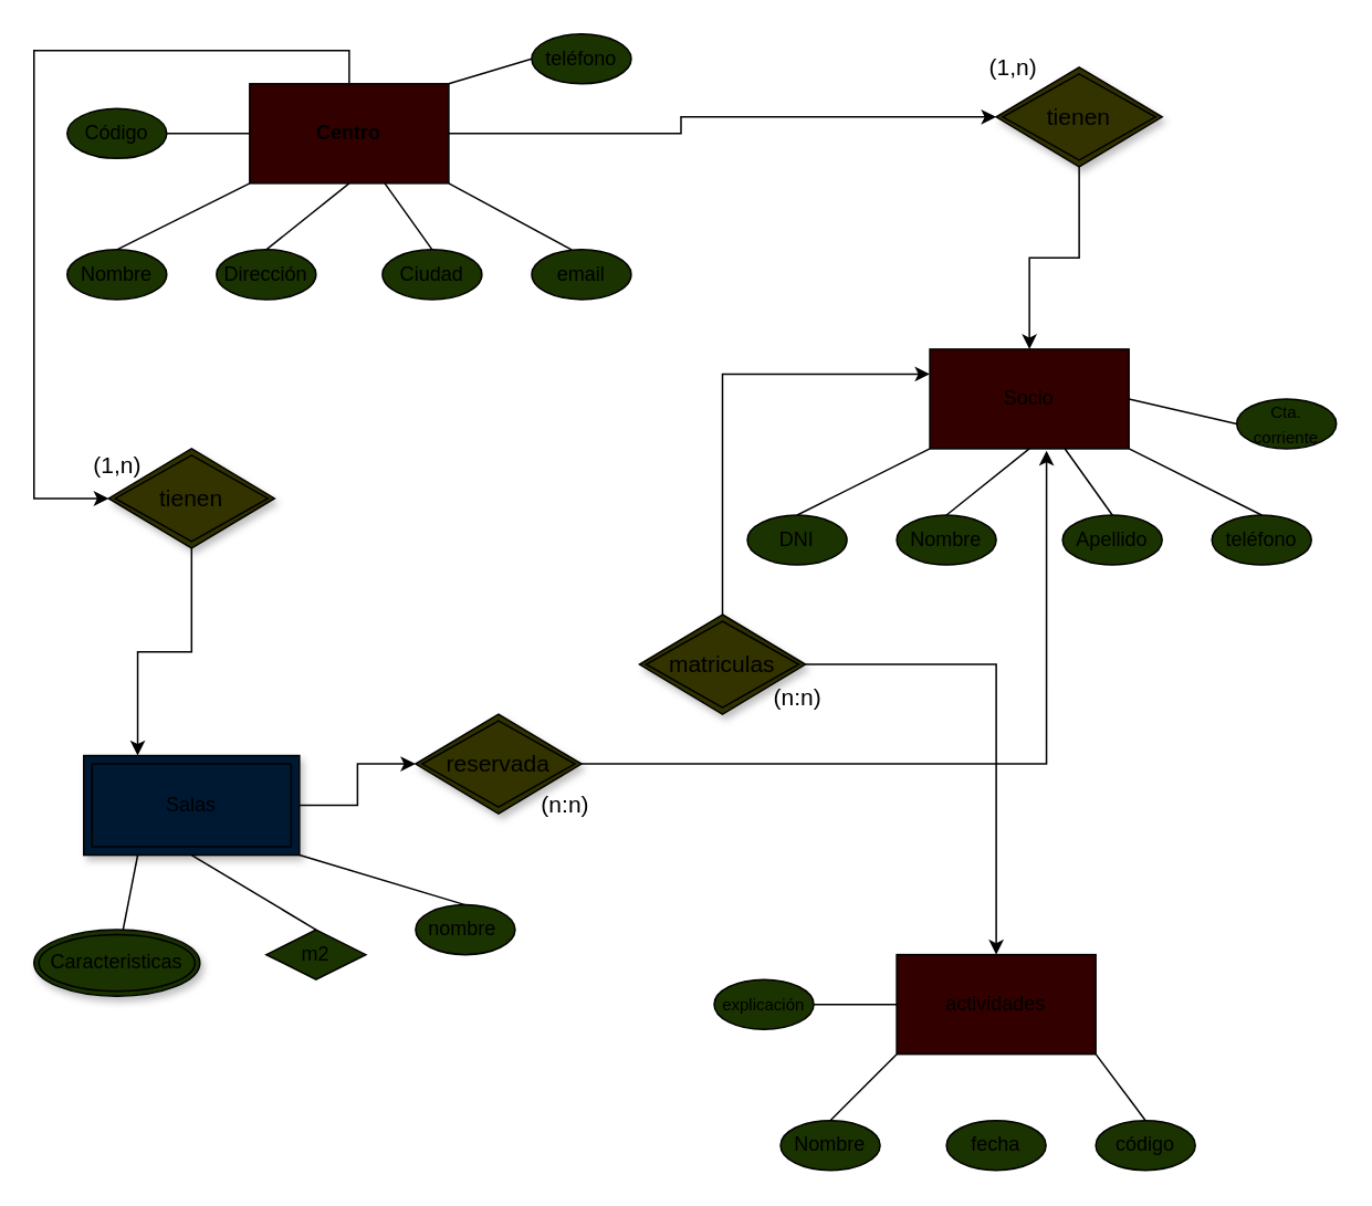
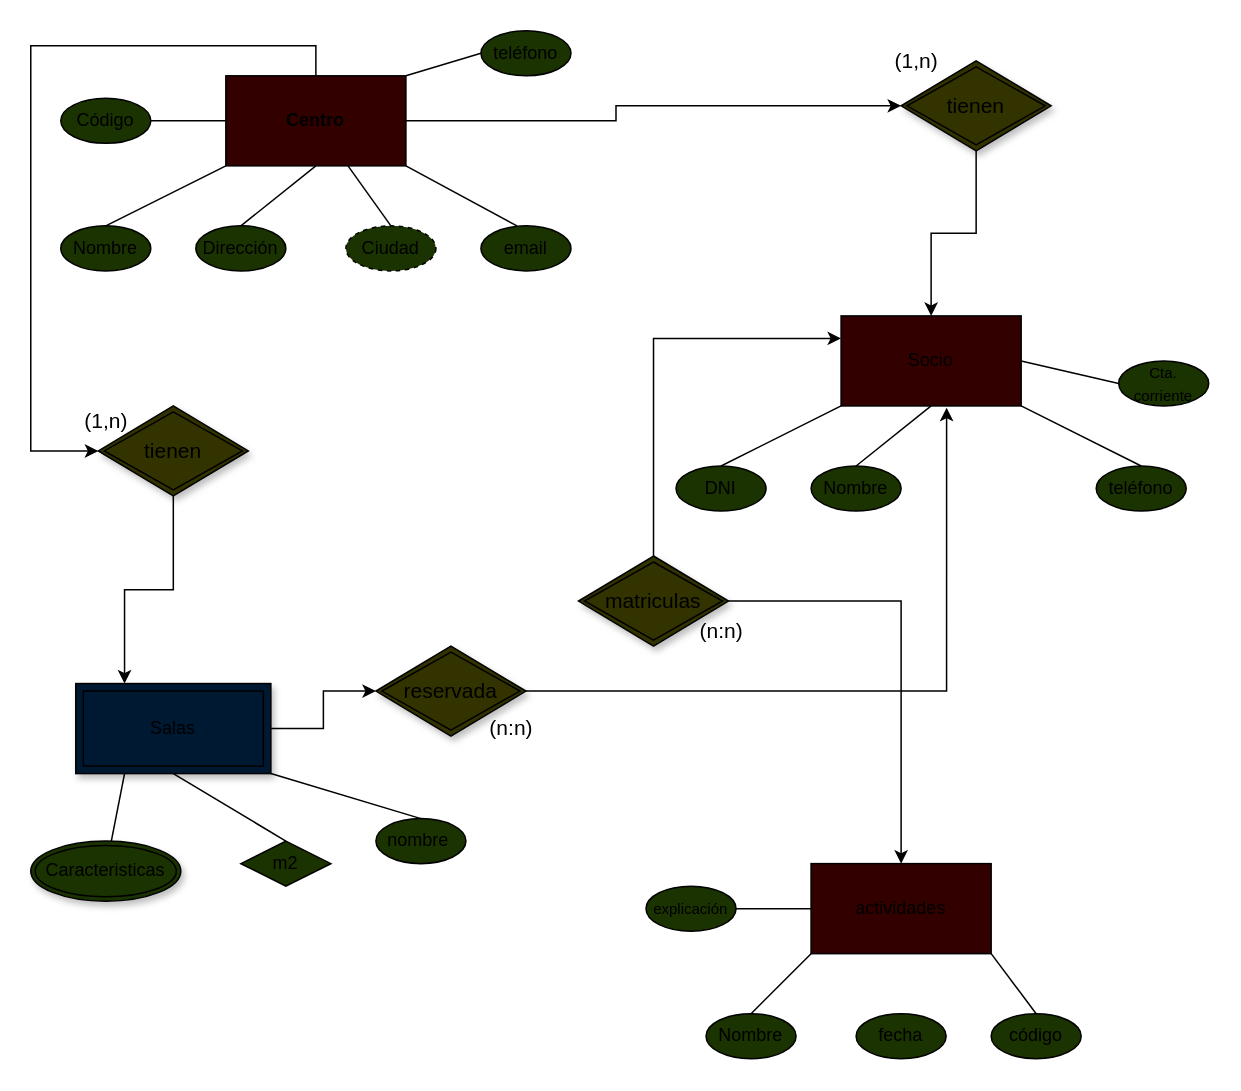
- <mxCell id="7" value="Ciudad" style="ellipse;whiteSpace=wrap;html=1;fillColor=#1A3300;" vertex="1" parent="1"><mxGeometry x="230" y="150" width="60" height="30" as="geometry" /></mxCell>
+ <mxCell id="7" value="Ciudad" style="ellipse;whiteSpace=wrap;html=1;fillColor=#1A3300;dashed=1;" vertex="1" parent="1"><mxGeometry x="230" y="150" width="60" height="30" as="geometry" /></mxCell>
- <mxCell id="25" value="" style="endArrow=none;html=1;exitX=0.5;exitY=0;exitDx=0;exitDy=0;" edge="1" parent="1" source="20" target="17"><mxGeometry width="50" height="50" relative="1" as="geometry"><mxPoint x="720" y="410" as="sourcePoint" /><mxPoint x="770" y="360" as="targetPoint" /></mxGeometry></mxCell>
- <mxCell id="20" value="Apellido" style="ellipse;whiteSpace=wrap;html=1;fillColor=#1A3300;" vertex="1" parent="1"><mxGeometry x="640" y="310" width="60" height="30" as="geometry" /></mxCell>
